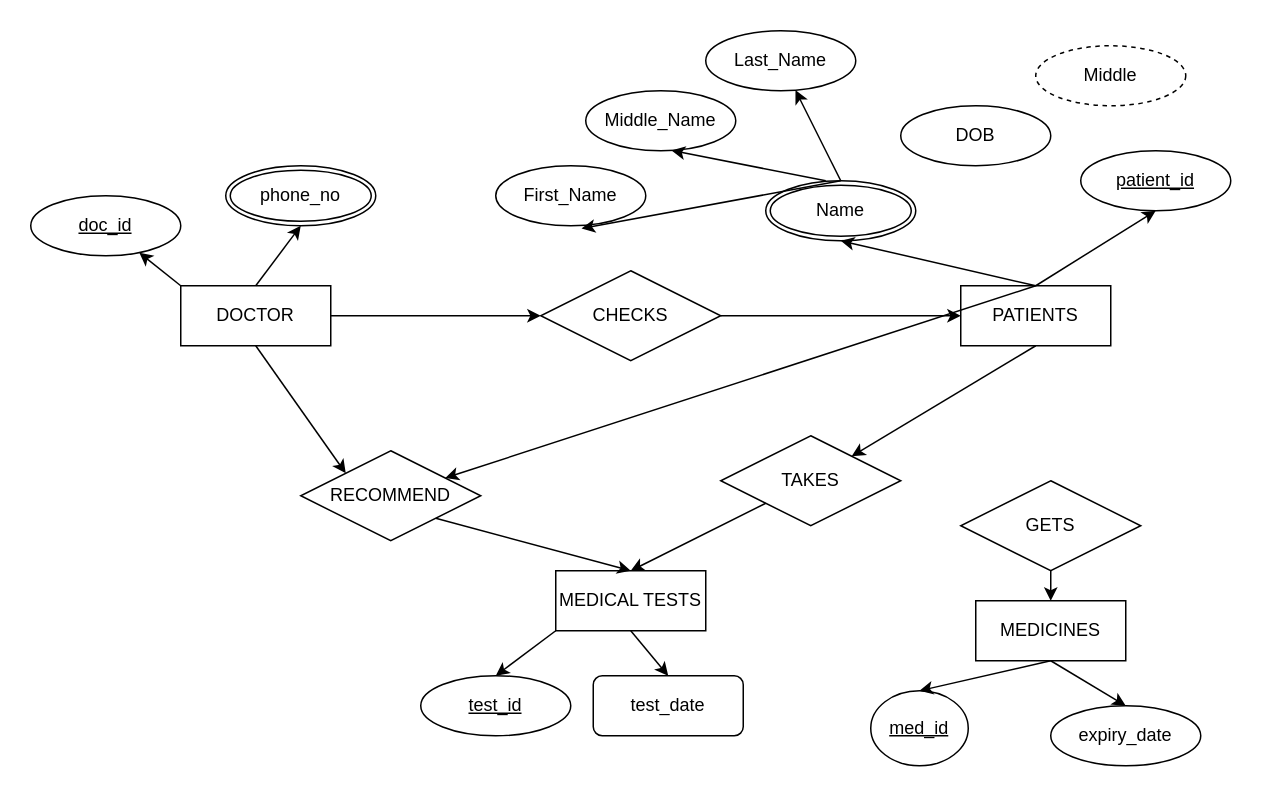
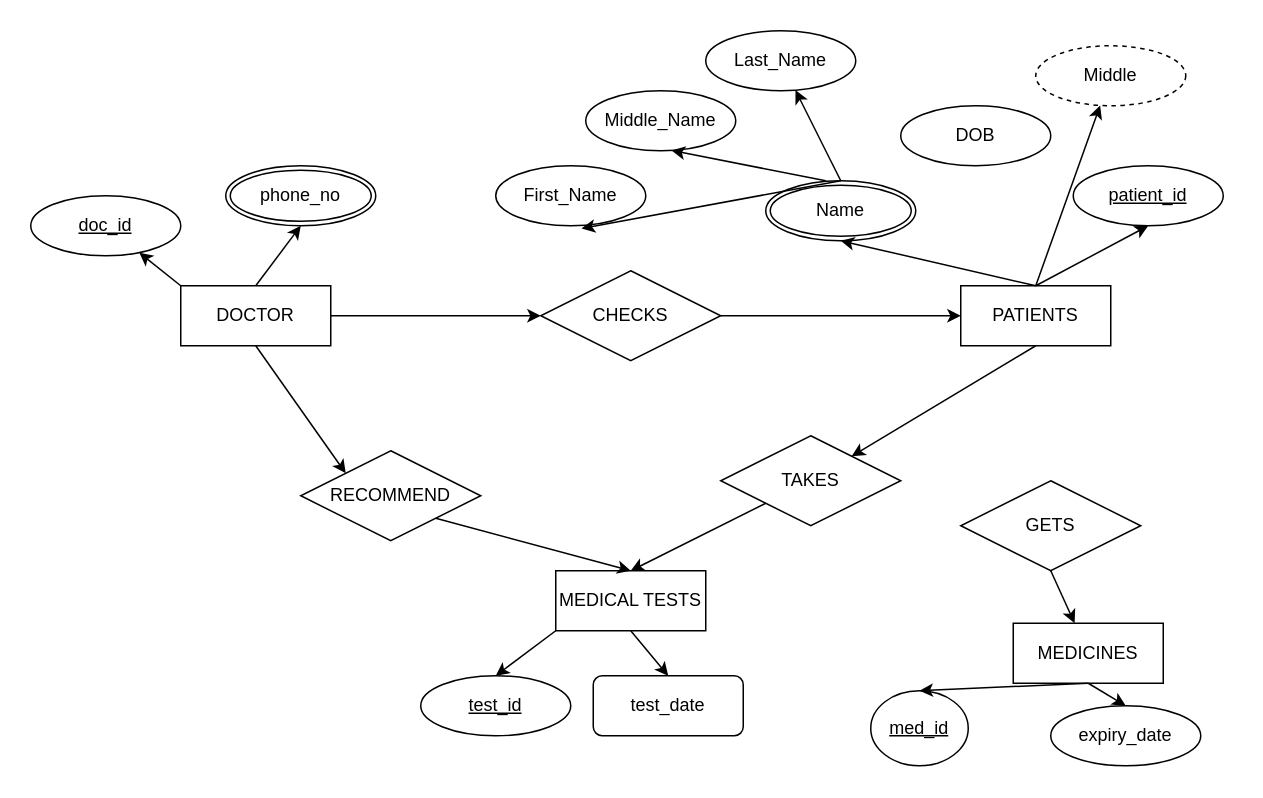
- <mxCell id="27" value="patient_id" style="ellipse;whiteSpace=wrap;html=1;align=center;fontStyle=4;" vertex="1" parent="1"><mxGeometry x="720" y="100" width="100" height="40" as="geometry" /></mxCell>
+ <mxCell id="27" value="patient_id" style="ellipse;whiteSpace=wrap;html=1;align=center;fontStyle=4;" vertex="1" parent="1"><mxGeometry x="715" y="110" width="100" height="40" as="geometry" /></mxCell>
- <mxCell id="38" value="" style="endArrow=classic;html=1;exitX=0.5;exitY=0;exitDx=0;exitDy=0;" edge="1" parent="1" source="4" target="9"><mxGeometry width="50" height="50" relative="1" as="geometry"><mxPoint x="650" y="170" as="sourcePoint" /><mxPoint x="700" y="120" as="targetPoint" /></mxGeometry></mxCell>
+ <mxCell id="38" value="" style="endArrow=classic;html=1;exitX=0.5;exitY=0;exitDx=0;exitDy=0;" edge="1" parent="1" source="4" target="36"><mxGeometry width="50" height="50" relative="1" as="geometry"><mxPoint x="650" y="170" as="sourcePoint" /><mxPoint x="700" y="120" as="targetPoint" /></mxGeometry></mxCell>
- <mxCell id="22" value="MEDICINES" style="whiteSpace=wrap;html=1;align=center;" vertex="1" parent="1"><mxGeometry x="650" y="400" width="100" height="40" as="geometry" /></mxCell>
+ <mxCell id="22" value="MEDICINES" style="whiteSpace=wrap;html=1;align=center;" vertex="1" parent="1"><mxGeometry x="675" y="415" width="100" height="40" as="geometry" /></mxCell>
